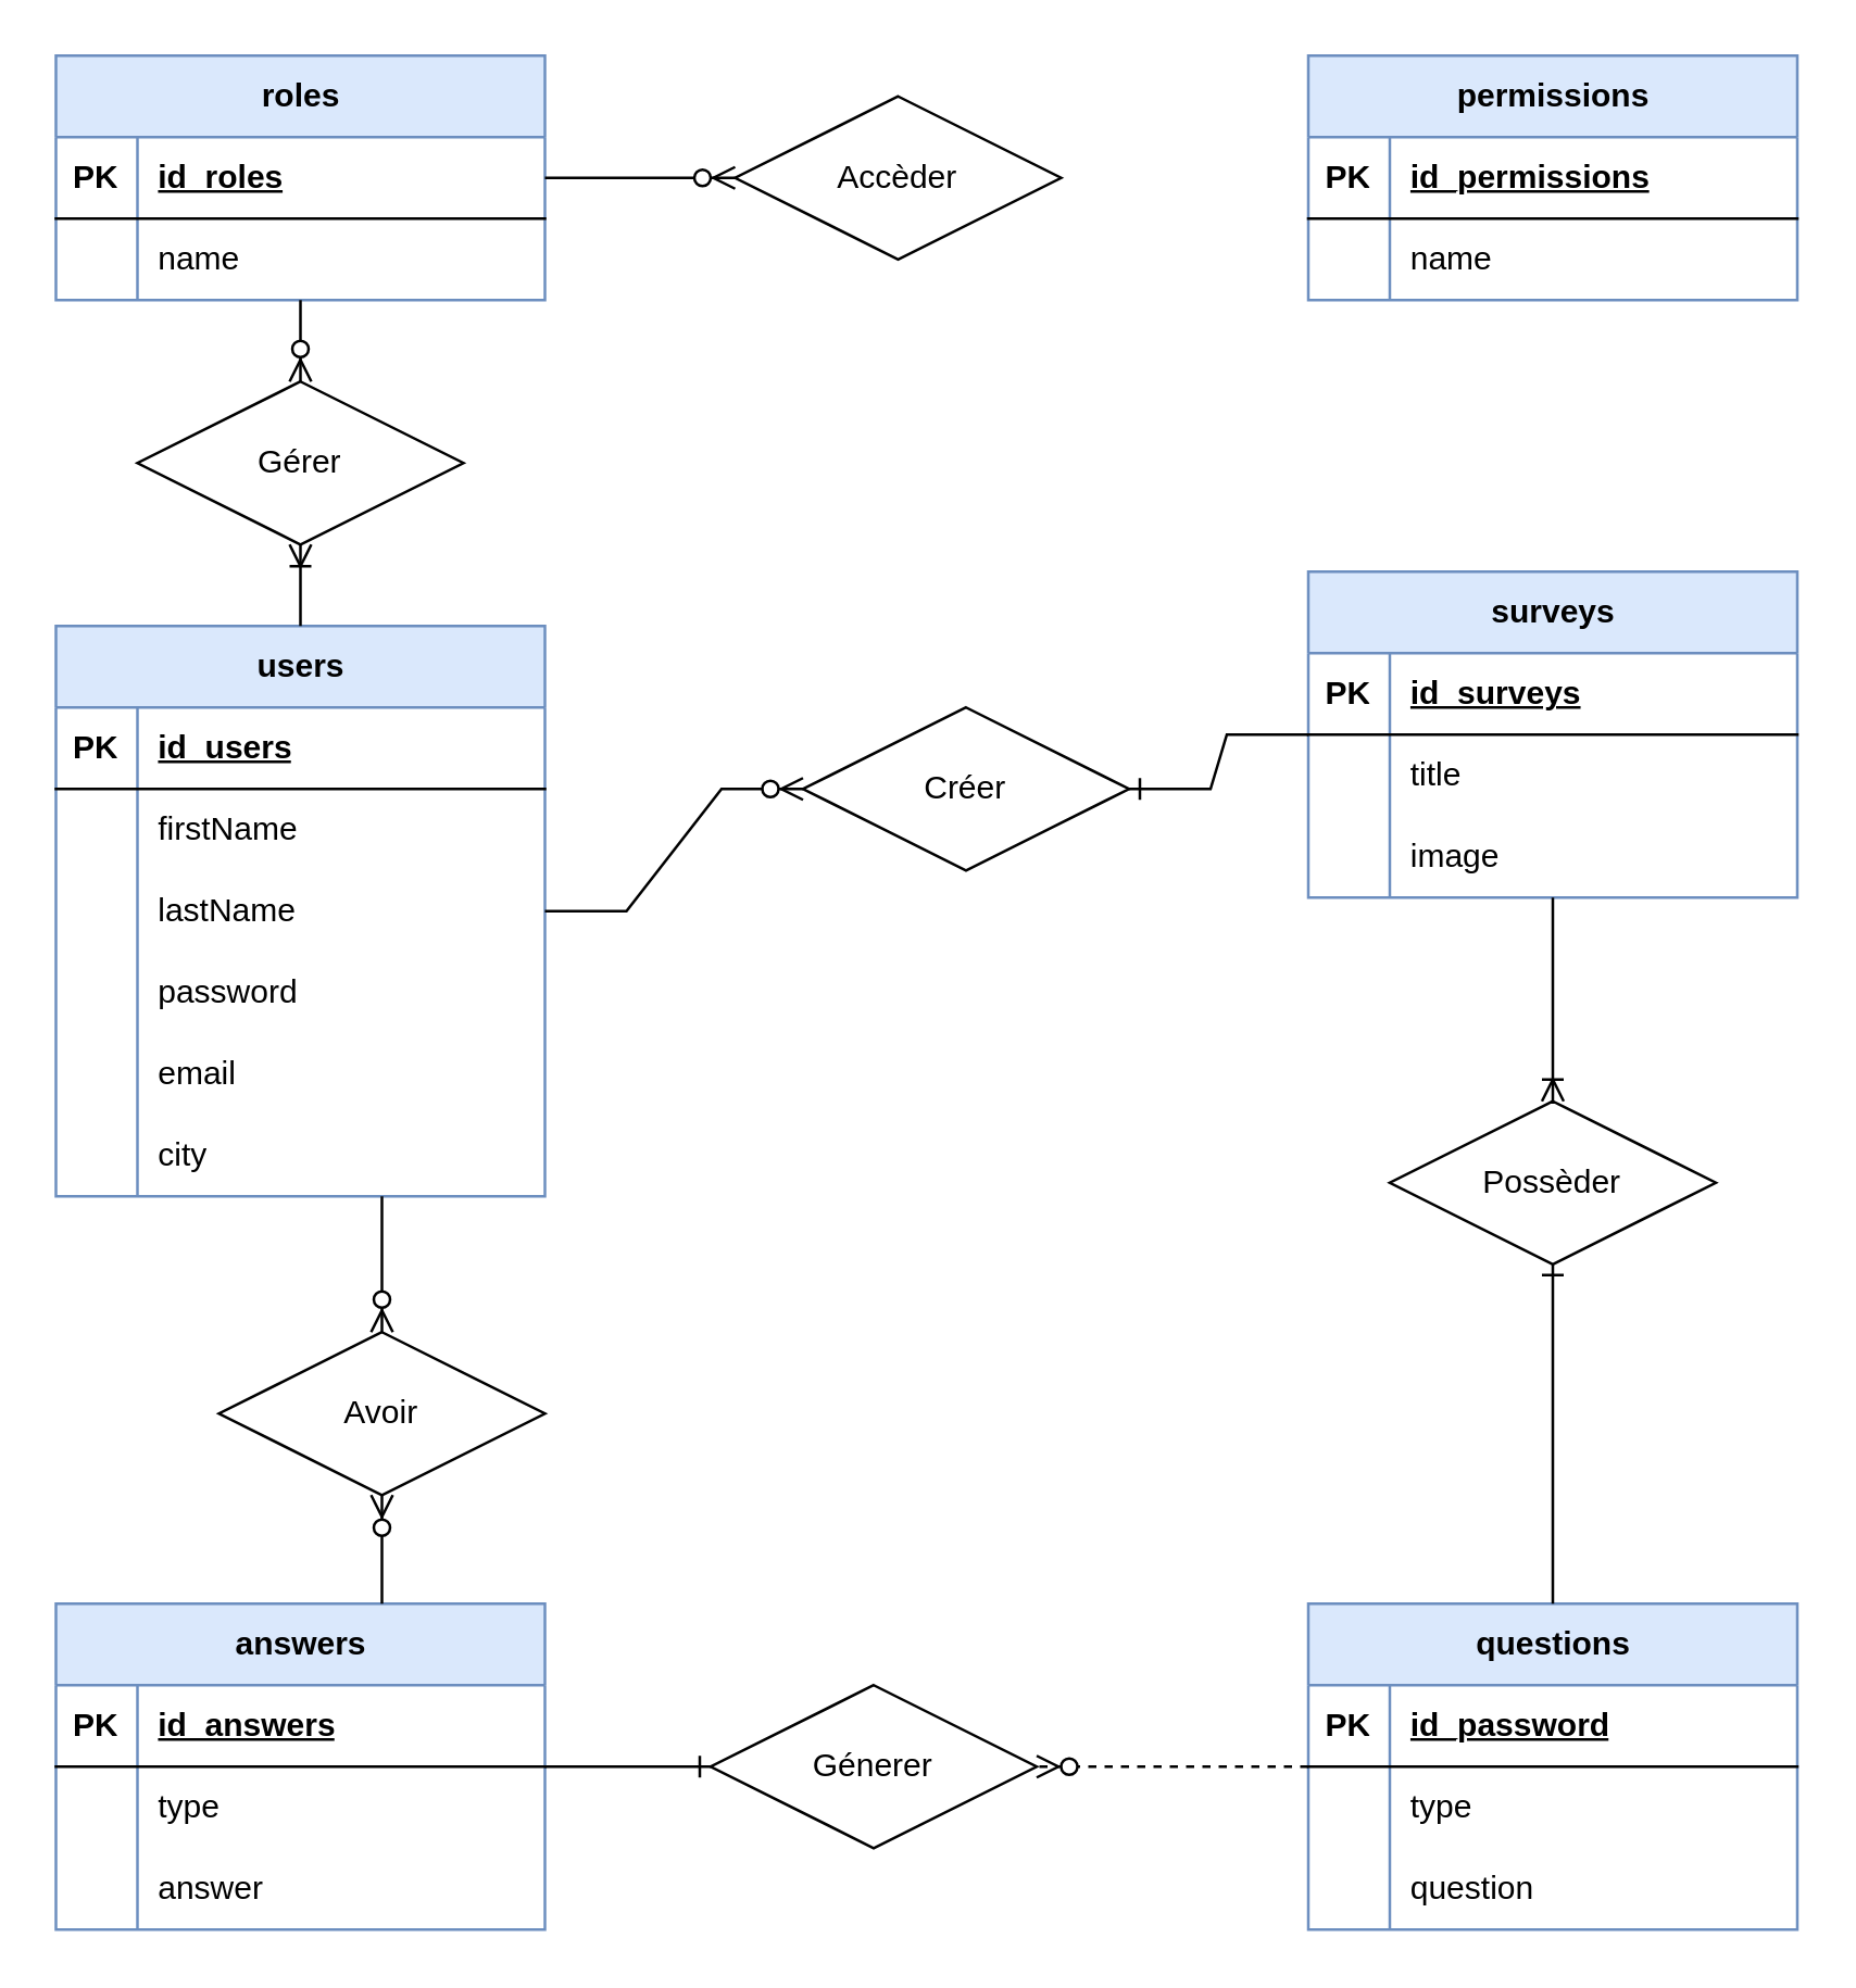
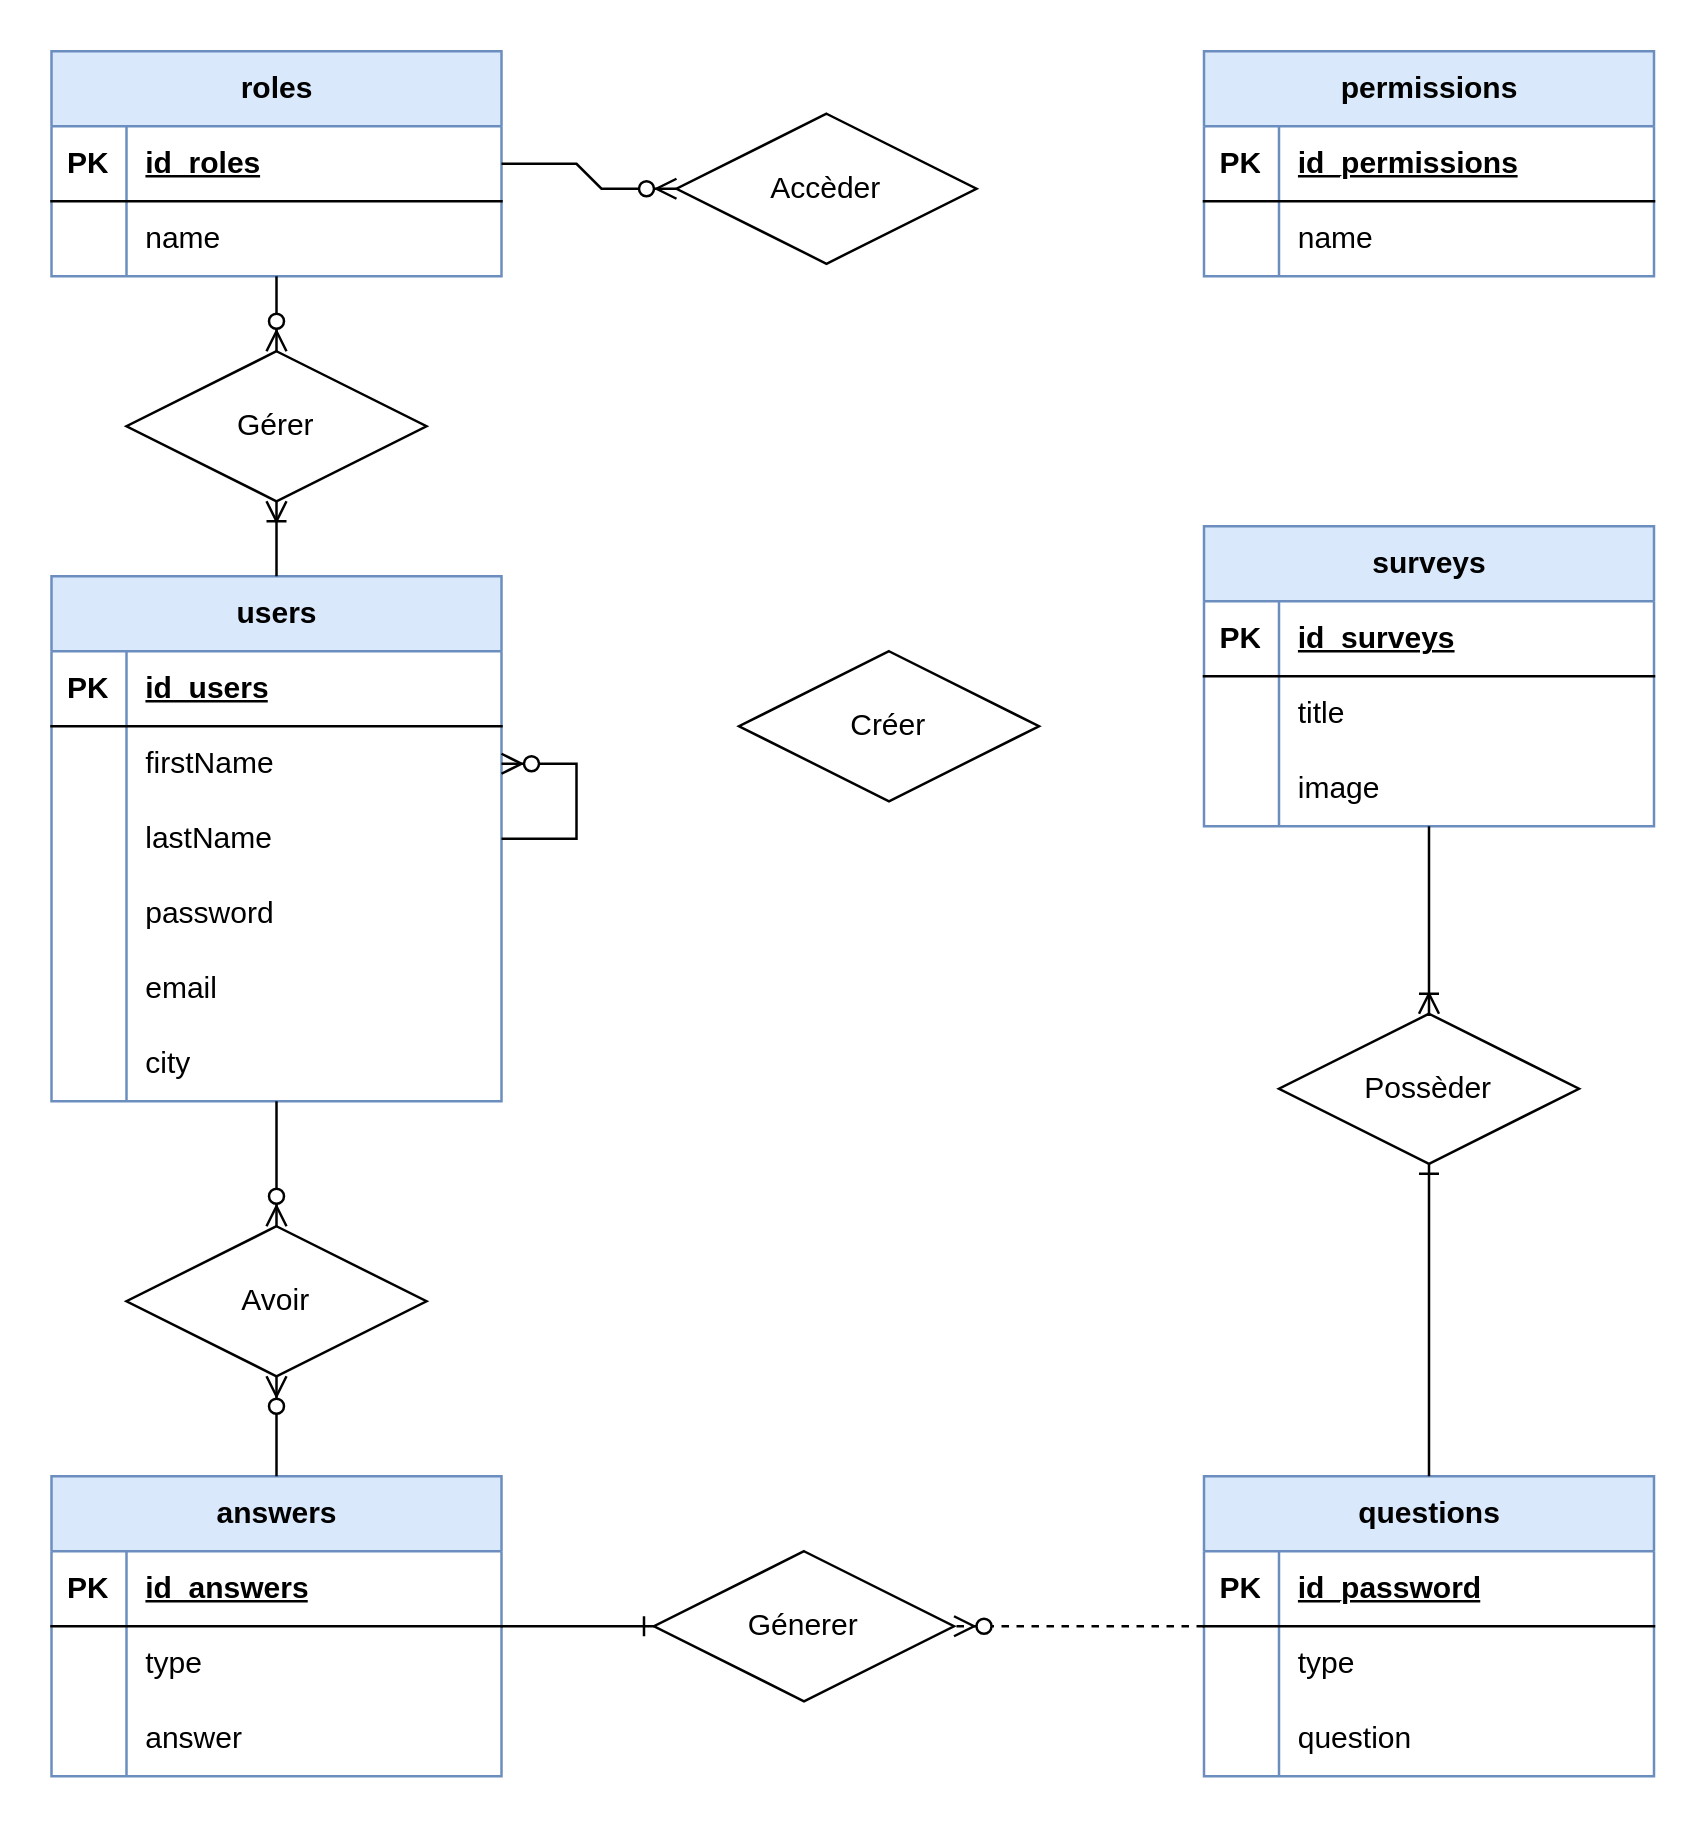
- <mxCell id="76" value="Accèder" style="shape=rhombus;perimeter=rhombusPerimeter;whiteSpace=wrap;html=1;align=center;" vertex="1" parent="1"><mxGeometry x="270" y="35" width="120" height="60" as="geometry" /></mxCell>
+ <mxCell id="76" value="Accèder" style="shape=rhombus;perimeter=rhombusPerimeter;whiteSpace=wrap;html=1;align=center;" vertex="1" parent="1"><mxGeometry x="270" y="45" width="120" height="60" as="geometry" /></mxCell>
- <mxCell id="43" value="" style="edgeStyle=entityRelationEdgeStyle;fontSize=12;html=1;endArrow=ERone;endFill=1;rounded=0;entryX=1;entryY=0.5;entryDx=0;entryDy=0;" edge="1" parent="1" source="2" target="31"><mxGeometry width="100" height="100" relative="1" as="geometry"><mxPoint x="310" y="490" as="sourcePoint" /><mxPoint x="410" y="390" as="targetPoint" /></mxGeometry></mxCell>
- <mxCell id="32" value="" style="edgeStyle=entityRelationEdgeStyle;fontSize=12;html=1;endArrow=ERzeroToMany;endFill=1;rounded=0;" edge="1" parent="1" source="12" target="31"><mxGeometry width="100" height="100" relative="1" as="geometry"><mxPoint x="260" y="510" as="sourcePoint" /><mxPoint x="360" y="410" as="targetPoint" /></mxGeometry></mxCell>
+ <mxCell id="32" value="" style="edgeStyle=entityRelationEdgeStyle;fontSize=12;html=1;endArrow=ERzeroToMany;endFill=1;rounded=0;" edge="1" parent="1" source="12" target="18"><mxGeometry width="100" height="100" relative="1" as="geometry"><mxPoint x="260" y="510" as="sourcePoint" /><mxPoint x="360" y="410" as="targetPoint" /></mxGeometry></mxCell>
- <mxCell id="46" value="Avoir" style="shape=rhombus;perimeter=rhombusPerimeter;whiteSpace=wrap;html=1;align=center;" vertex="1" parent="1"><mxGeometry x="80" y="490" width="120" height="60" as="geometry" /></mxCell>
+ <mxCell id="46" value="Avoir" style="shape=rhombus;perimeter=rhombusPerimeter;whiteSpace=wrap;html=1;align=center;" vertex="1" parent="1"><mxGeometry x="50" y="490" width="120" height="60" as="geometry" /></mxCell>
